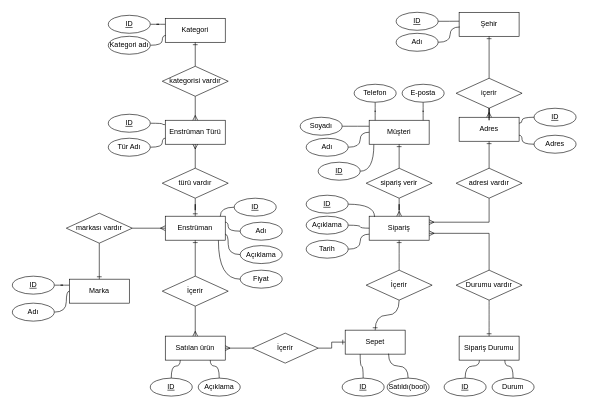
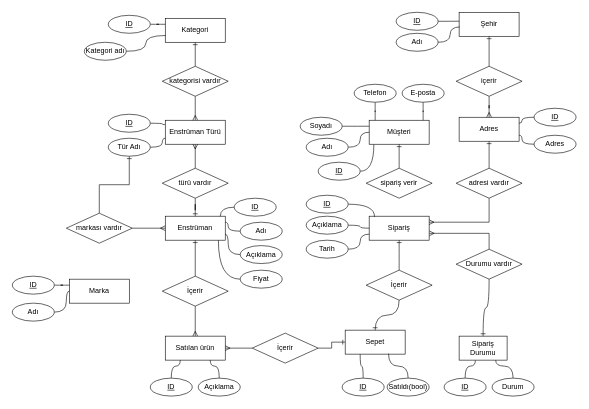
- <mxCell id="52" value="Kategori adı" style="ellipse;whiteSpace=wrap;html=1;align=center;" vertex="1" parent="1"><mxGeometry x="180" y="60" width="70" height="30" as="geometry" /></mxCell>
+ <mxCell id="52" value="Kategori adı" style="ellipse;whiteSpace=wrap;html=1;align=center;" vertex="1" parent="1"><mxGeometry x="140" y="70" width="70" height="30" as="geometry" /></mxCell>
- <mxCell id="25" value="içerir" style="shape=rhombus;perimeter=rhombusPerimeter;whiteSpace=wrap;html=1;align=center;" vertex="1" parent="1"><mxGeometry x="760" y="130" width="110" height="50" as="geometry" /></mxCell>
+ <mxCell id="25" value="içerir" style="shape=rhombus;perimeter=rhombusPerimeter;whiteSpace=wrap;html=1;align=center;" vertex="1" parent="1"><mxGeometry x="760" y="110" width="110" height="50" as="geometry" /></mxCell>
- <mxCell id="30" style="edgeStyle=orthogonalEdgeStyle;rounded=0;orthogonalLoop=1;jettySize=auto;html=1;entryX=0.5;entryY=0;entryDx=0;entryDy=0;endArrow=ERmany;endFill=0;" edge="1" parent="1" source="31" target="6"><mxGeometry relative="1" as="geometry" /></mxCell>
- <mxCell id="27" style="edgeStyle=orthogonalEdgeStyle;rounded=0;orthogonalLoop=1;jettySize=auto;html=1;entryX=0.5;entryY=0;entryDx=0;entryDy=0;endArrow=ERone;endFill=0;" edge="1" parent="1" source="28" target="10"><mxGeometry relative="1" as="geometry" /></mxCell>
+ <mxCell id="27" style="edgeStyle=orthogonalEdgeStyle;rounded=0;orthogonalLoop=1;jettySize=auto;html=1;endArrow=ERone;endFill=0;" edge="1" parent="1" source="28" target="54"><mxGeometry relative="1" as="geometry" /></mxCell>
- <mxCell id="84" value="Durumu vardır" style="shape=rhombus;perimeter=rhombusPerimeter;whiteSpace=wrap;html=1;align=center;" vertex="1" parent="1"><mxGeometry x="760" y="450" width="110" height="50" as="geometry" /></mxCell>
+ <mxCell id="84" value="Durumu vardır" style="shape=rhombus;perimeter=rhombusPerimeter;whiteSpace=wrap;html=1;align=center;" vertex="1" parent="1"><mxGeometry x="760" y="415" width="110" height="50" as="geometry" /></mxCell>
- <mxCell id="77" value="Sipariş Durumu" style="whiteSpace=wrap;html=1;align=center;" vertex="1" parent="1"><mxGeometry x="765" y="560" width="100" height="40" as="geometry" /></mxCell>
+ <mxCell id="77" value="Sipariş Durumu" style="whiteSpace=wrap;html=1;align=center;" vertex="1" parent="1"><mxGeometry x="765" y="560" width="80" height="40" as="geometry" /></mxCell>
